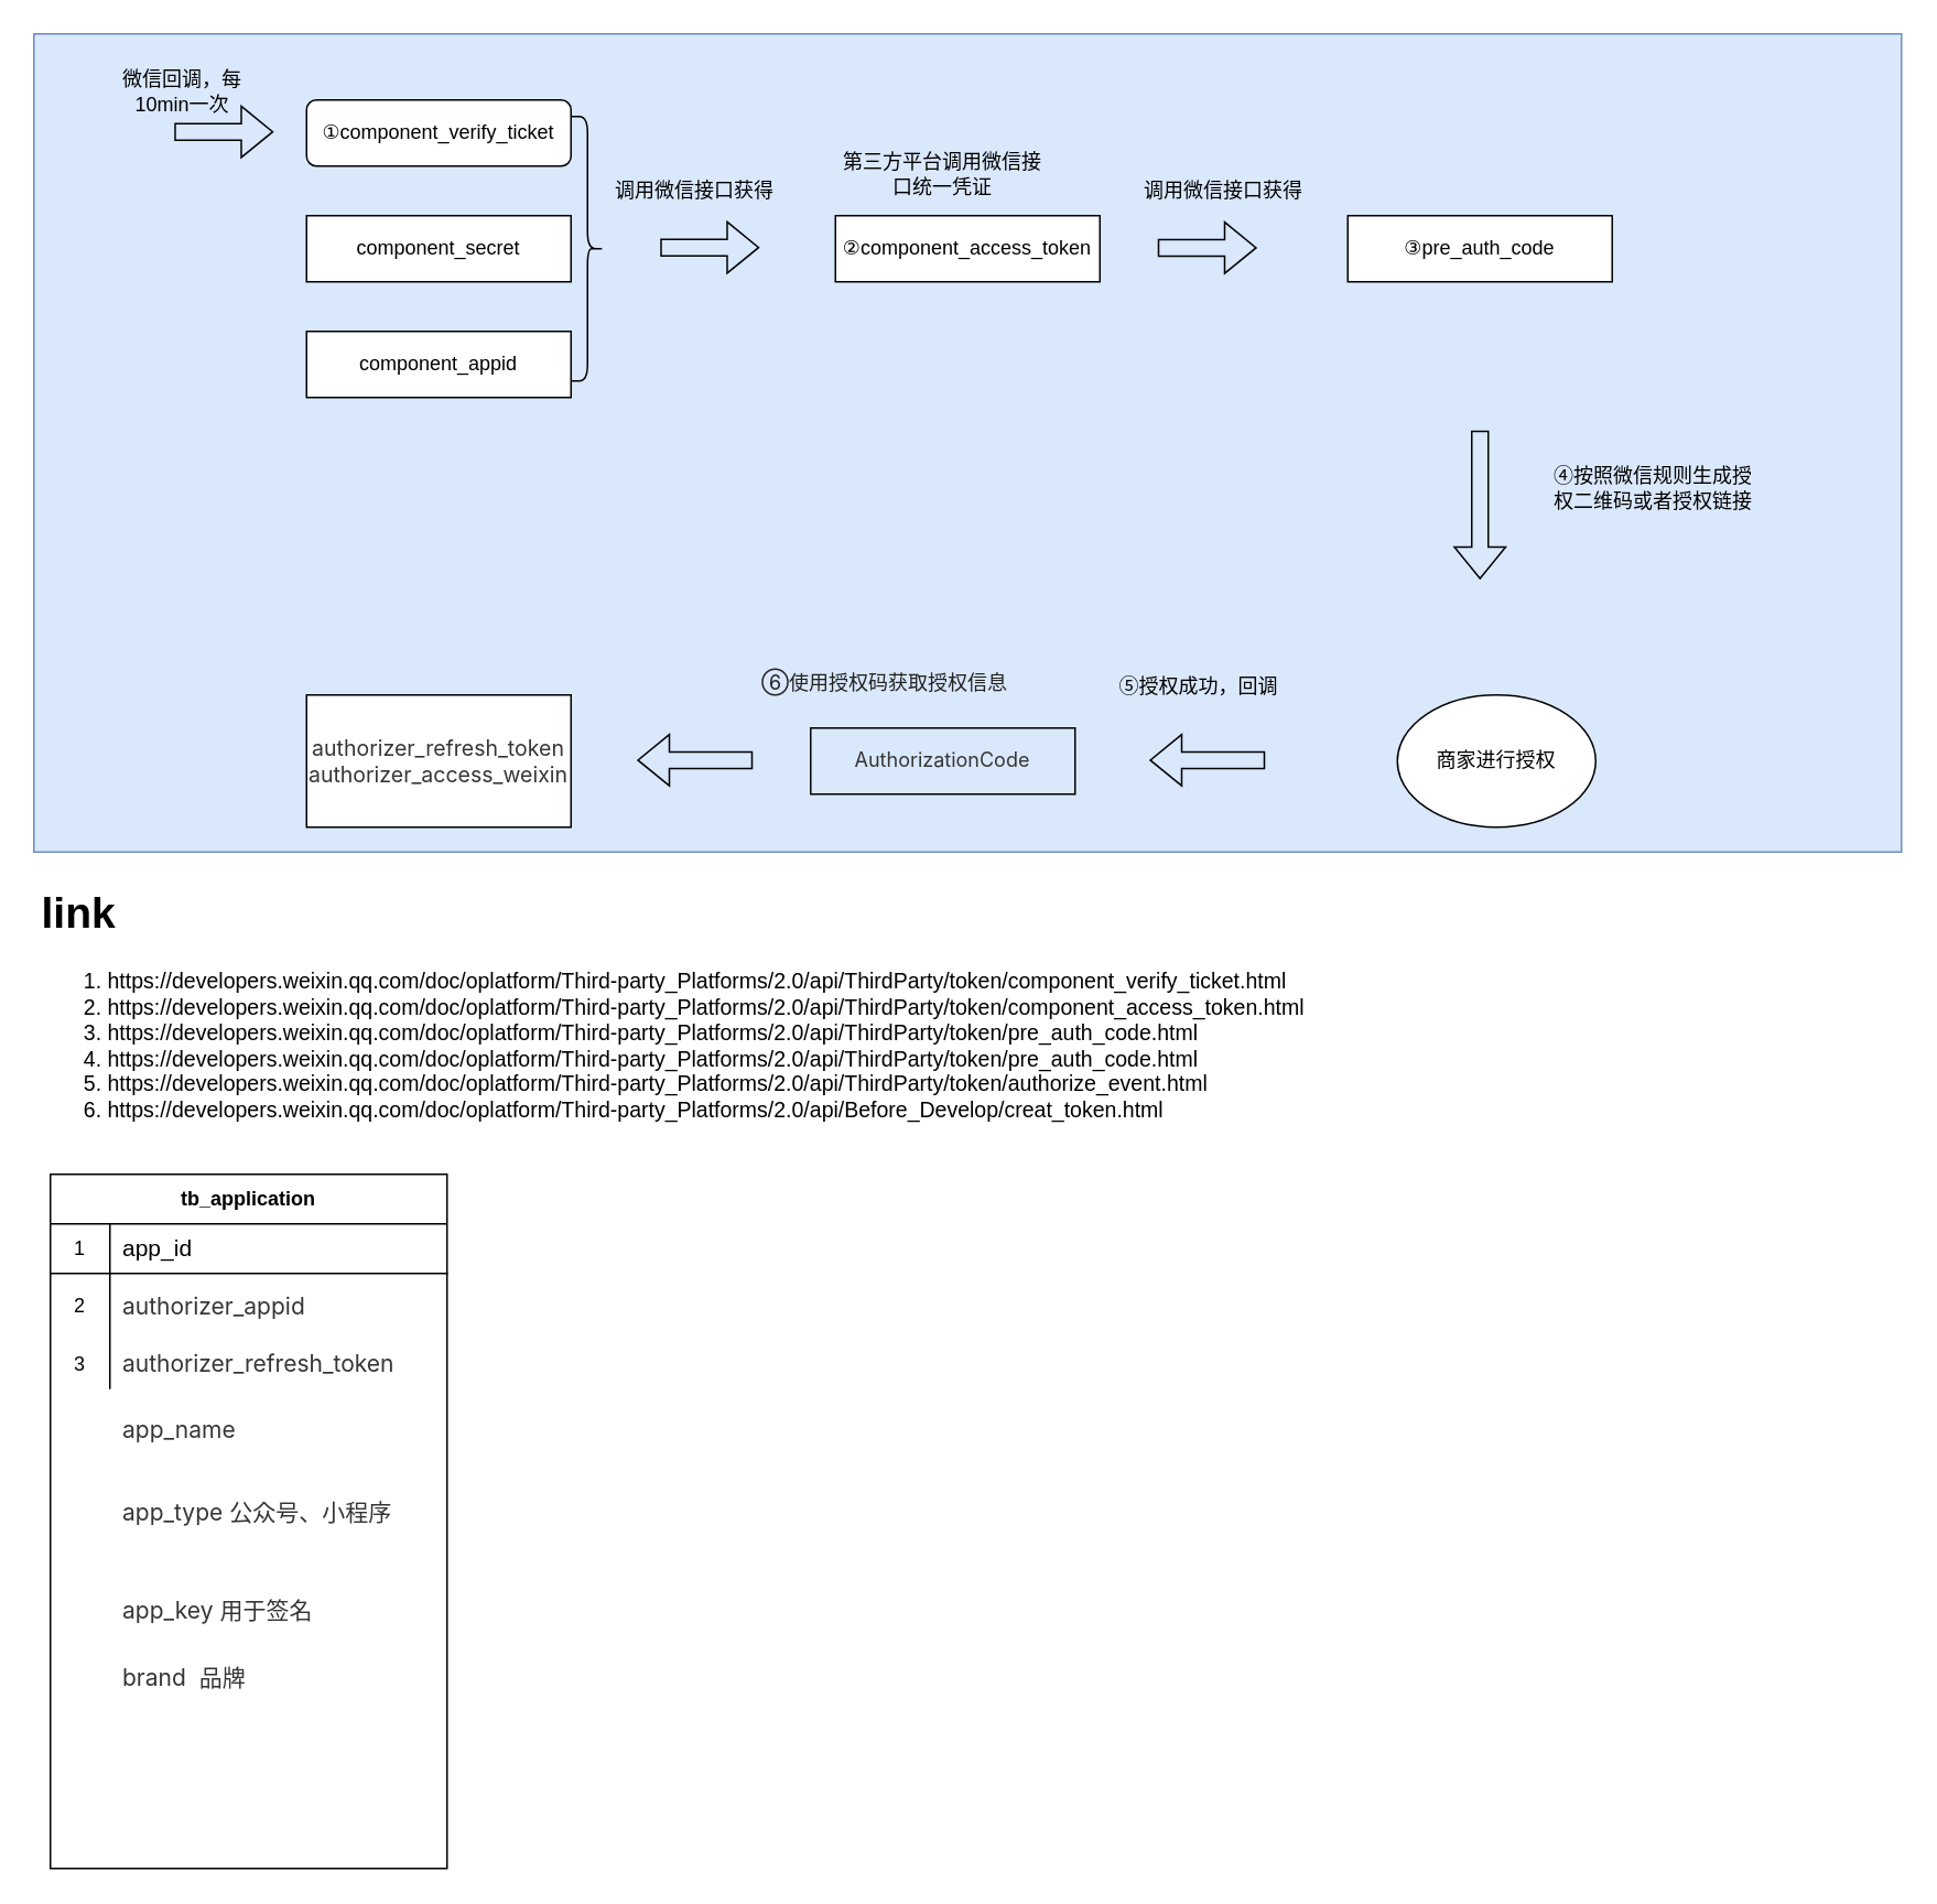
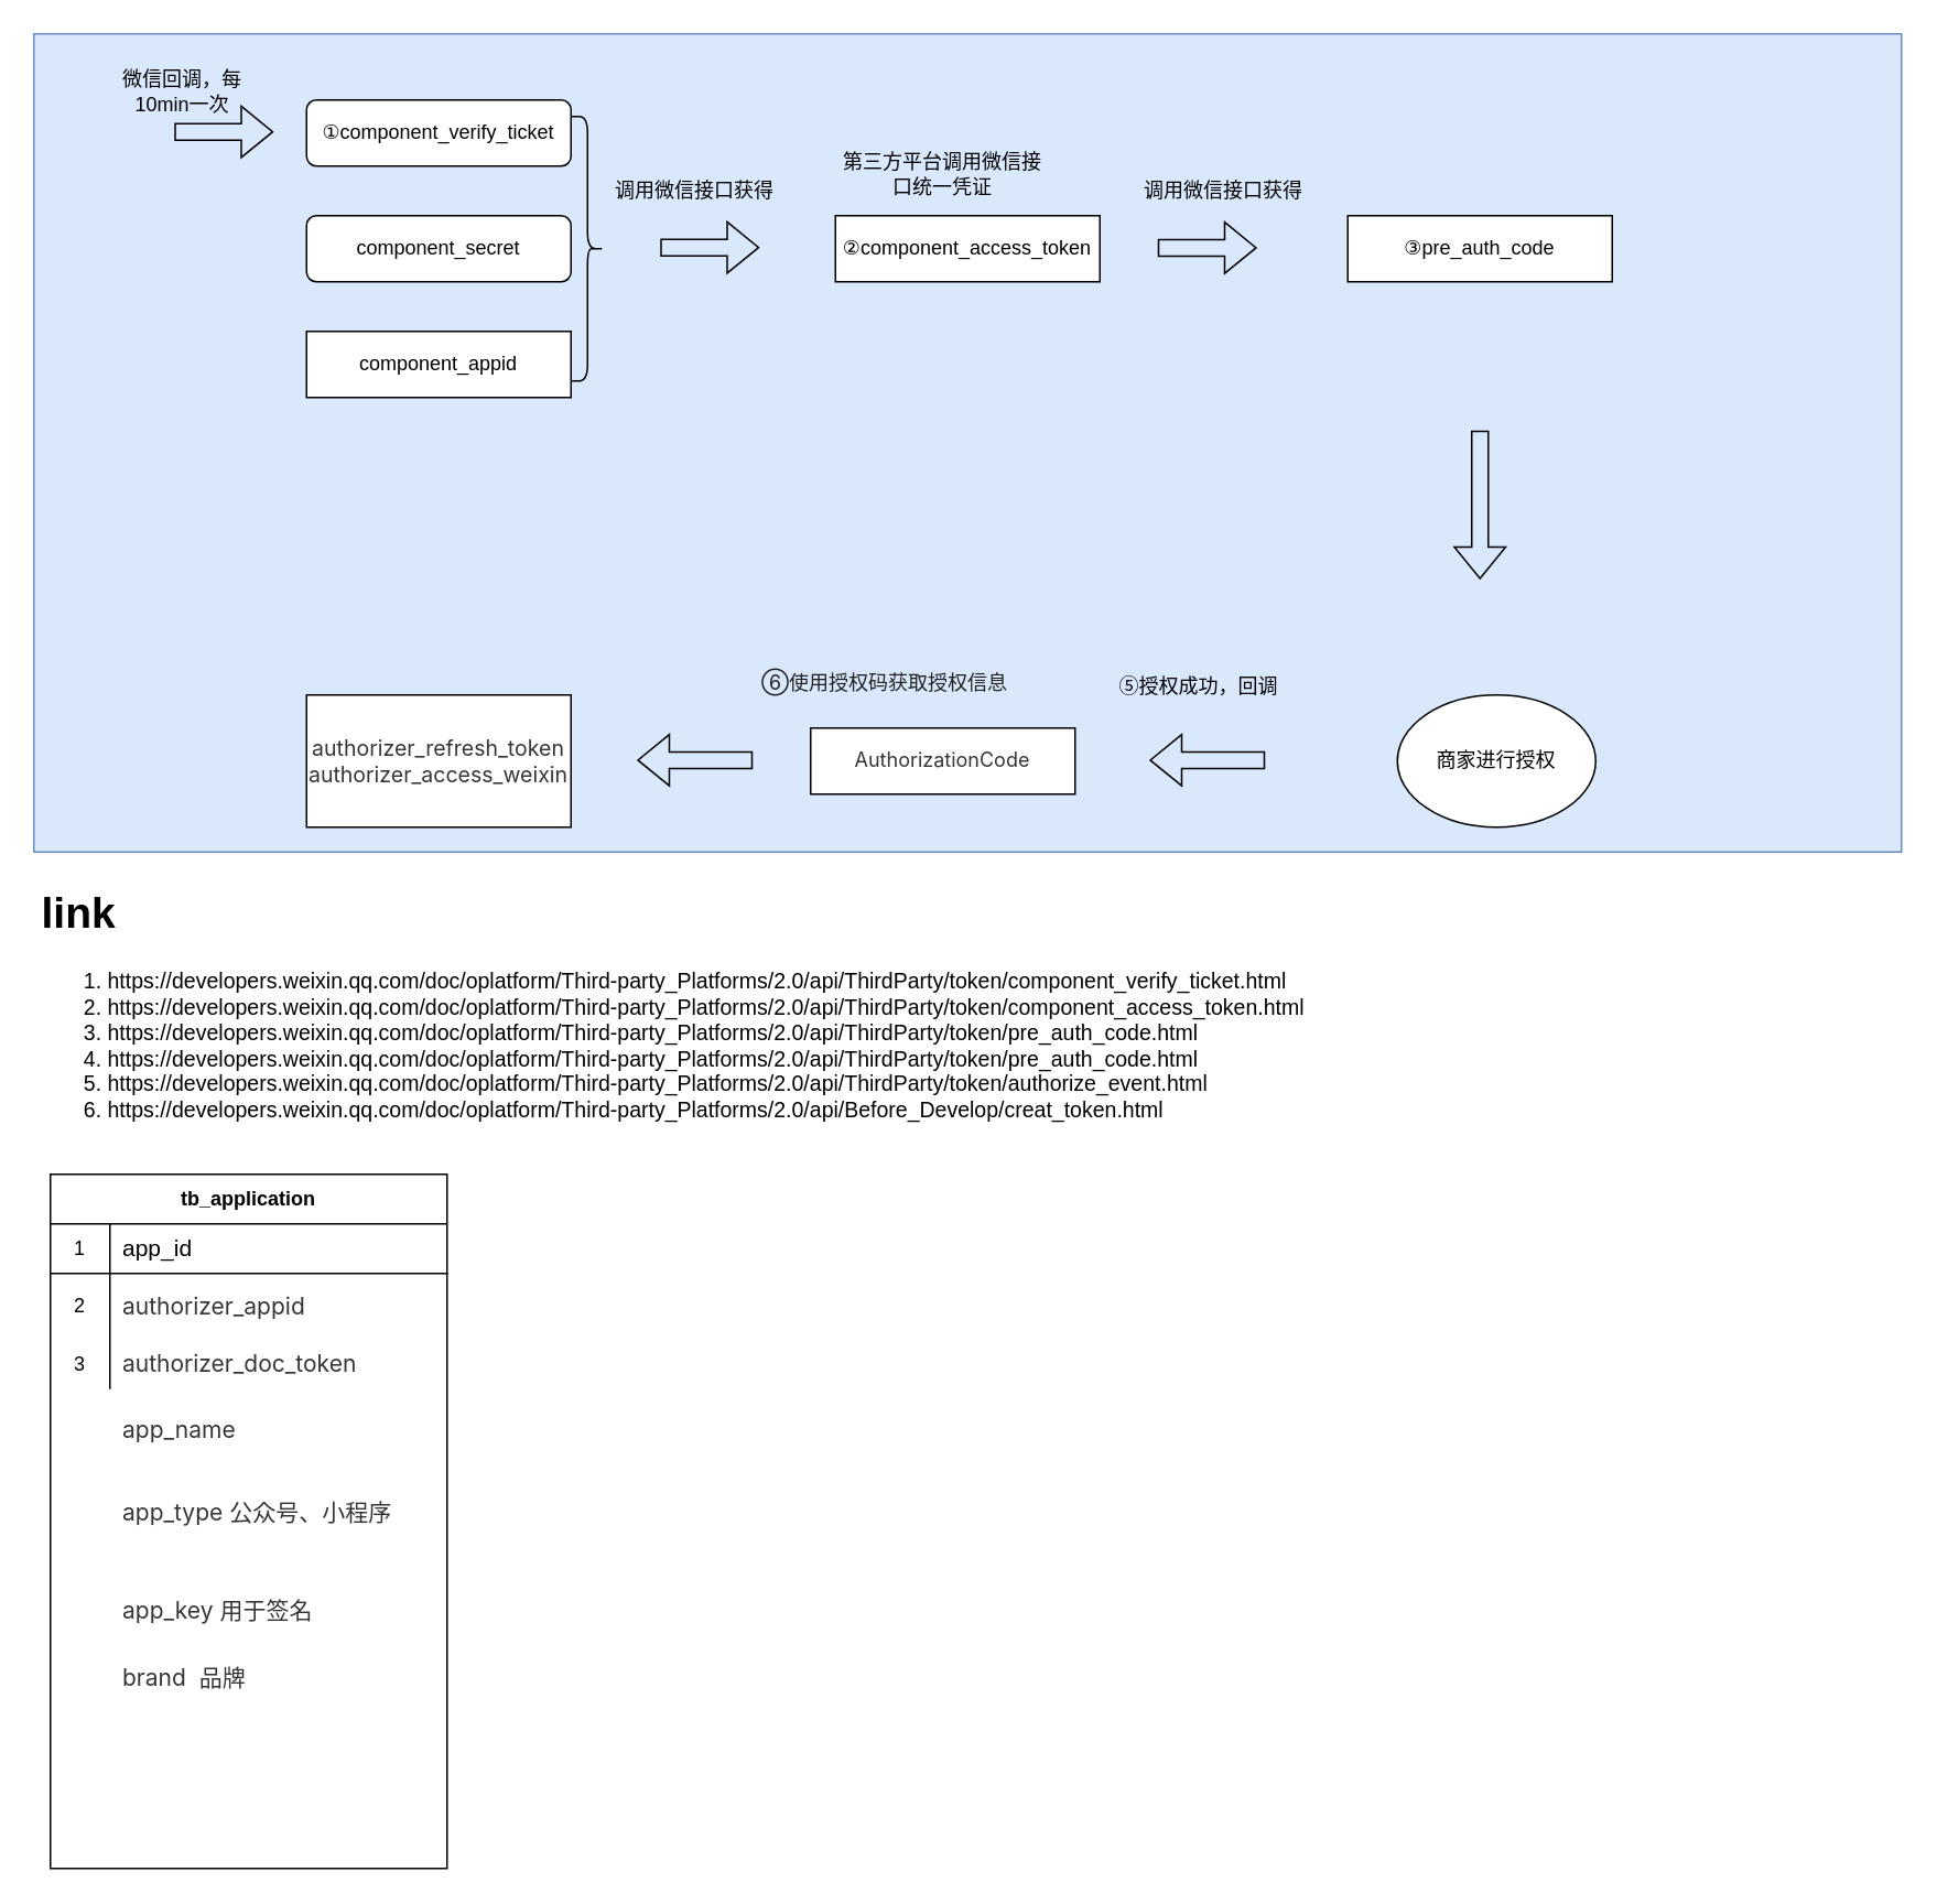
- <mxCell id="4" value="component_secret" style="rounded=0;whiteSpace=wrap;html=1;" vertex="1" parent="1"><mxGeometry x="185" y="130" width="160" height="40" as="geometry" /></mxCell>
+ <mxCell id="4" value="component_secret" style="whiteSpace=wrap;html=1;rounded=1;" vertex="1" parent="1"><mxGeometry x="185" y="130" width="160" height="40" as="geometry" /></mxCell>
- <mxCell id="17" value="④按照微信规则生成授权二维码或者授权链接" style="text;html=1;strokeColor=none;fillColor=none;align=center;verticalAlign=middle;whiteSpace=wrap;rounded=0;" vertex="1" parent="1"><mxGeometry x="935" y="280" width="130" height="30" as="geometry" /></mxCell>
- <mxCell id="21" value="&lt;span style=&quot;color: rgb(53, 53, 53); font-family: -apple-system, BlinkMacSystemFont, &amp;quot;SF UI Text&amp;quot;, &amp;quot;Helvetica Neue&amp;quot;, &amp;quot;PingFang SC&amp;quot;, &amp;quot;Hiragino Sans GB&amp;quot;, &amp;quot;Microsoft YaHei UI&amp;quot;, &amp;quot;Microsoft YaHei&amp;quot;, Arial, sans-serif; text-align: left;&quot;&gt;&lt;font style=&quot;font-size: 12px;&quot;&gt;AuthorizationCode&lt;/font&gt;&lt;/span&gt;" style="rounded=0;whiteSpace=wrap;html=1;fillColor=#dae8fc;" vertex="1" parent="1"><mxGeometry x="490" y="440" width="160" height="40" as="geometry" /></mxCell>
+ <mxCell id="21" value="&lt;span style=&quot;color: rgb(53, 53, 53); font-family: -apple-system, BlinkMacSystemFont, &amp;quot;SF UI Text&amp;quot;, &amp;quot;Helvetica Neue&amp;quot;, &amp;quot;PingFang SC&amp;quot;, &amp;quot;Hiragino Sans GB&amp;quot;, &amp;quot;Microsoft YaHei UI&amp;quot;, &amp;quot;Microsoft YaHei&amp;quot;, Arial, sans-serif; text-align: left;&quot;&gt;&lt;font style=&quot;font-size: 12px;&quot;&gt;AuthorizationCode&lt;/font&gt;&lt;/span&gt;" style="rounded=0;whiteSpace=wrap;html=1;" vertex="1" parent="1"><mxGeometry x="490" y="440" width="160" height="40" as="geometry" /></mxCell>
- <mxCell id="36" value="&lt;span style=&quot;color: rgb(53, 53, 53); font-family: -apple-system, BlinkMacSystemFont, &amp;quot;SF UI Text&amp;quot;, &amp;quot;Helvetica Neue&amp;quot;, &amp;quot;PingFang SC&amp;quot;, &amp;quot;Hiragino Sans GB&amp;quot;, &amp;quot;Microsoft YaHei UI&amp;quot;, &amp;quot;Microsoft YaHei&amp;quot;, Arial, sans-serif; font-size: 14px;&quot;&gt;authorizer_refresh_token&lt;/span&gt;" style="shape=partialRectangle;html=1;whiteSpace=wrap;connectable=0;fillColor=none;top=0;left=0;bottom=0;right=0;align=left;spacingLeft=6;overflow=hidden;" vertex="1" parent="35"><mxGeometry width="200" height="30" as="geometry" /></mxCell>
+ <mxCell id="36" value="&lt;span style=&quot;color: rgb(53, 53, 53); font-family: -apple-system, BlinkMacSystemFont, &amp;quot;SF UI Text&amp;quot;, &amp;quot;Helvetica Neue&amp;quot;, &amp;quot;PingFang SC&amp;quot;, &amp;quot;Hiragino Sans GB&amp;quot;, &amp;quot;Microsoft YaHei UI&amp;quot;, &amp;quot;Microsoft YaHei&amp;quot;, Arial, sans-serif; font-size: 14px;&quot;&gt;authorizer_doc_token&lt;/span&gt;" style="shape=partialRectangle;html=1;whiteSpace=wrap;connectable=0;fillColor=none;top=0;left=0;bottom=0;right=0;align=left;spacingLeft=6;overflow=hidden;" vertex="1" parent="35"><mxGeometry width="200" height="30" as="geometry" /></mxCell>
